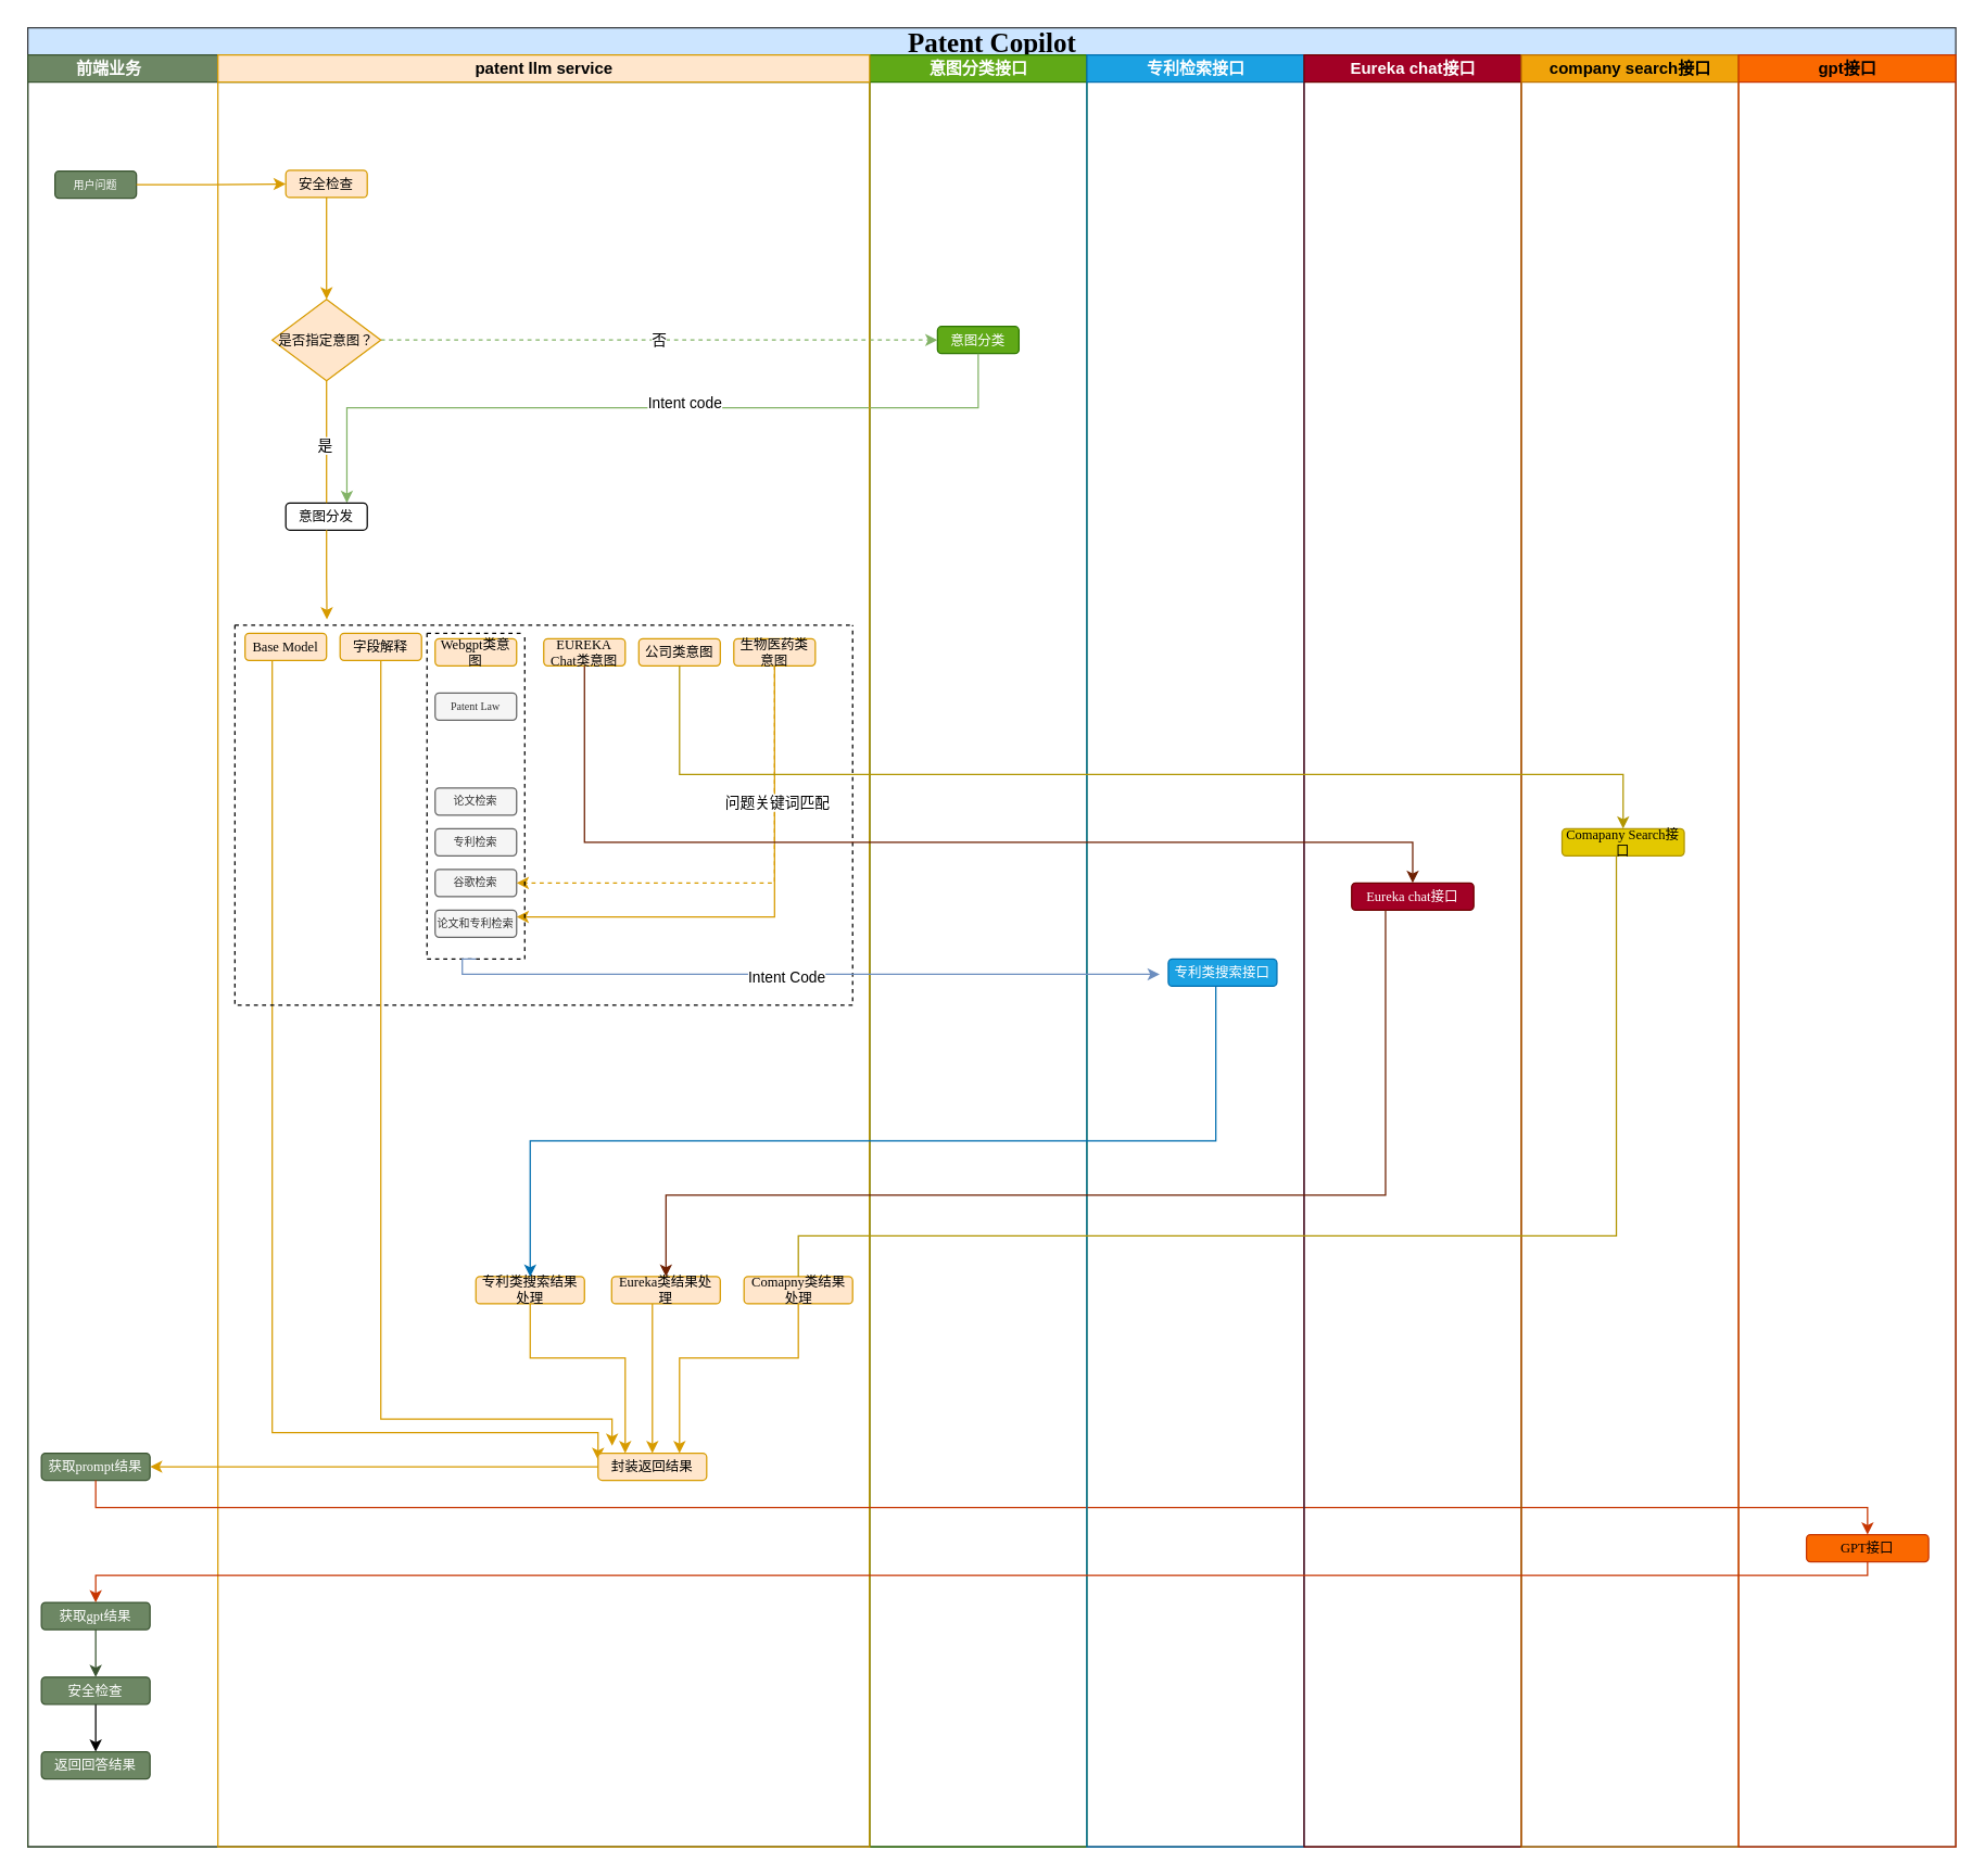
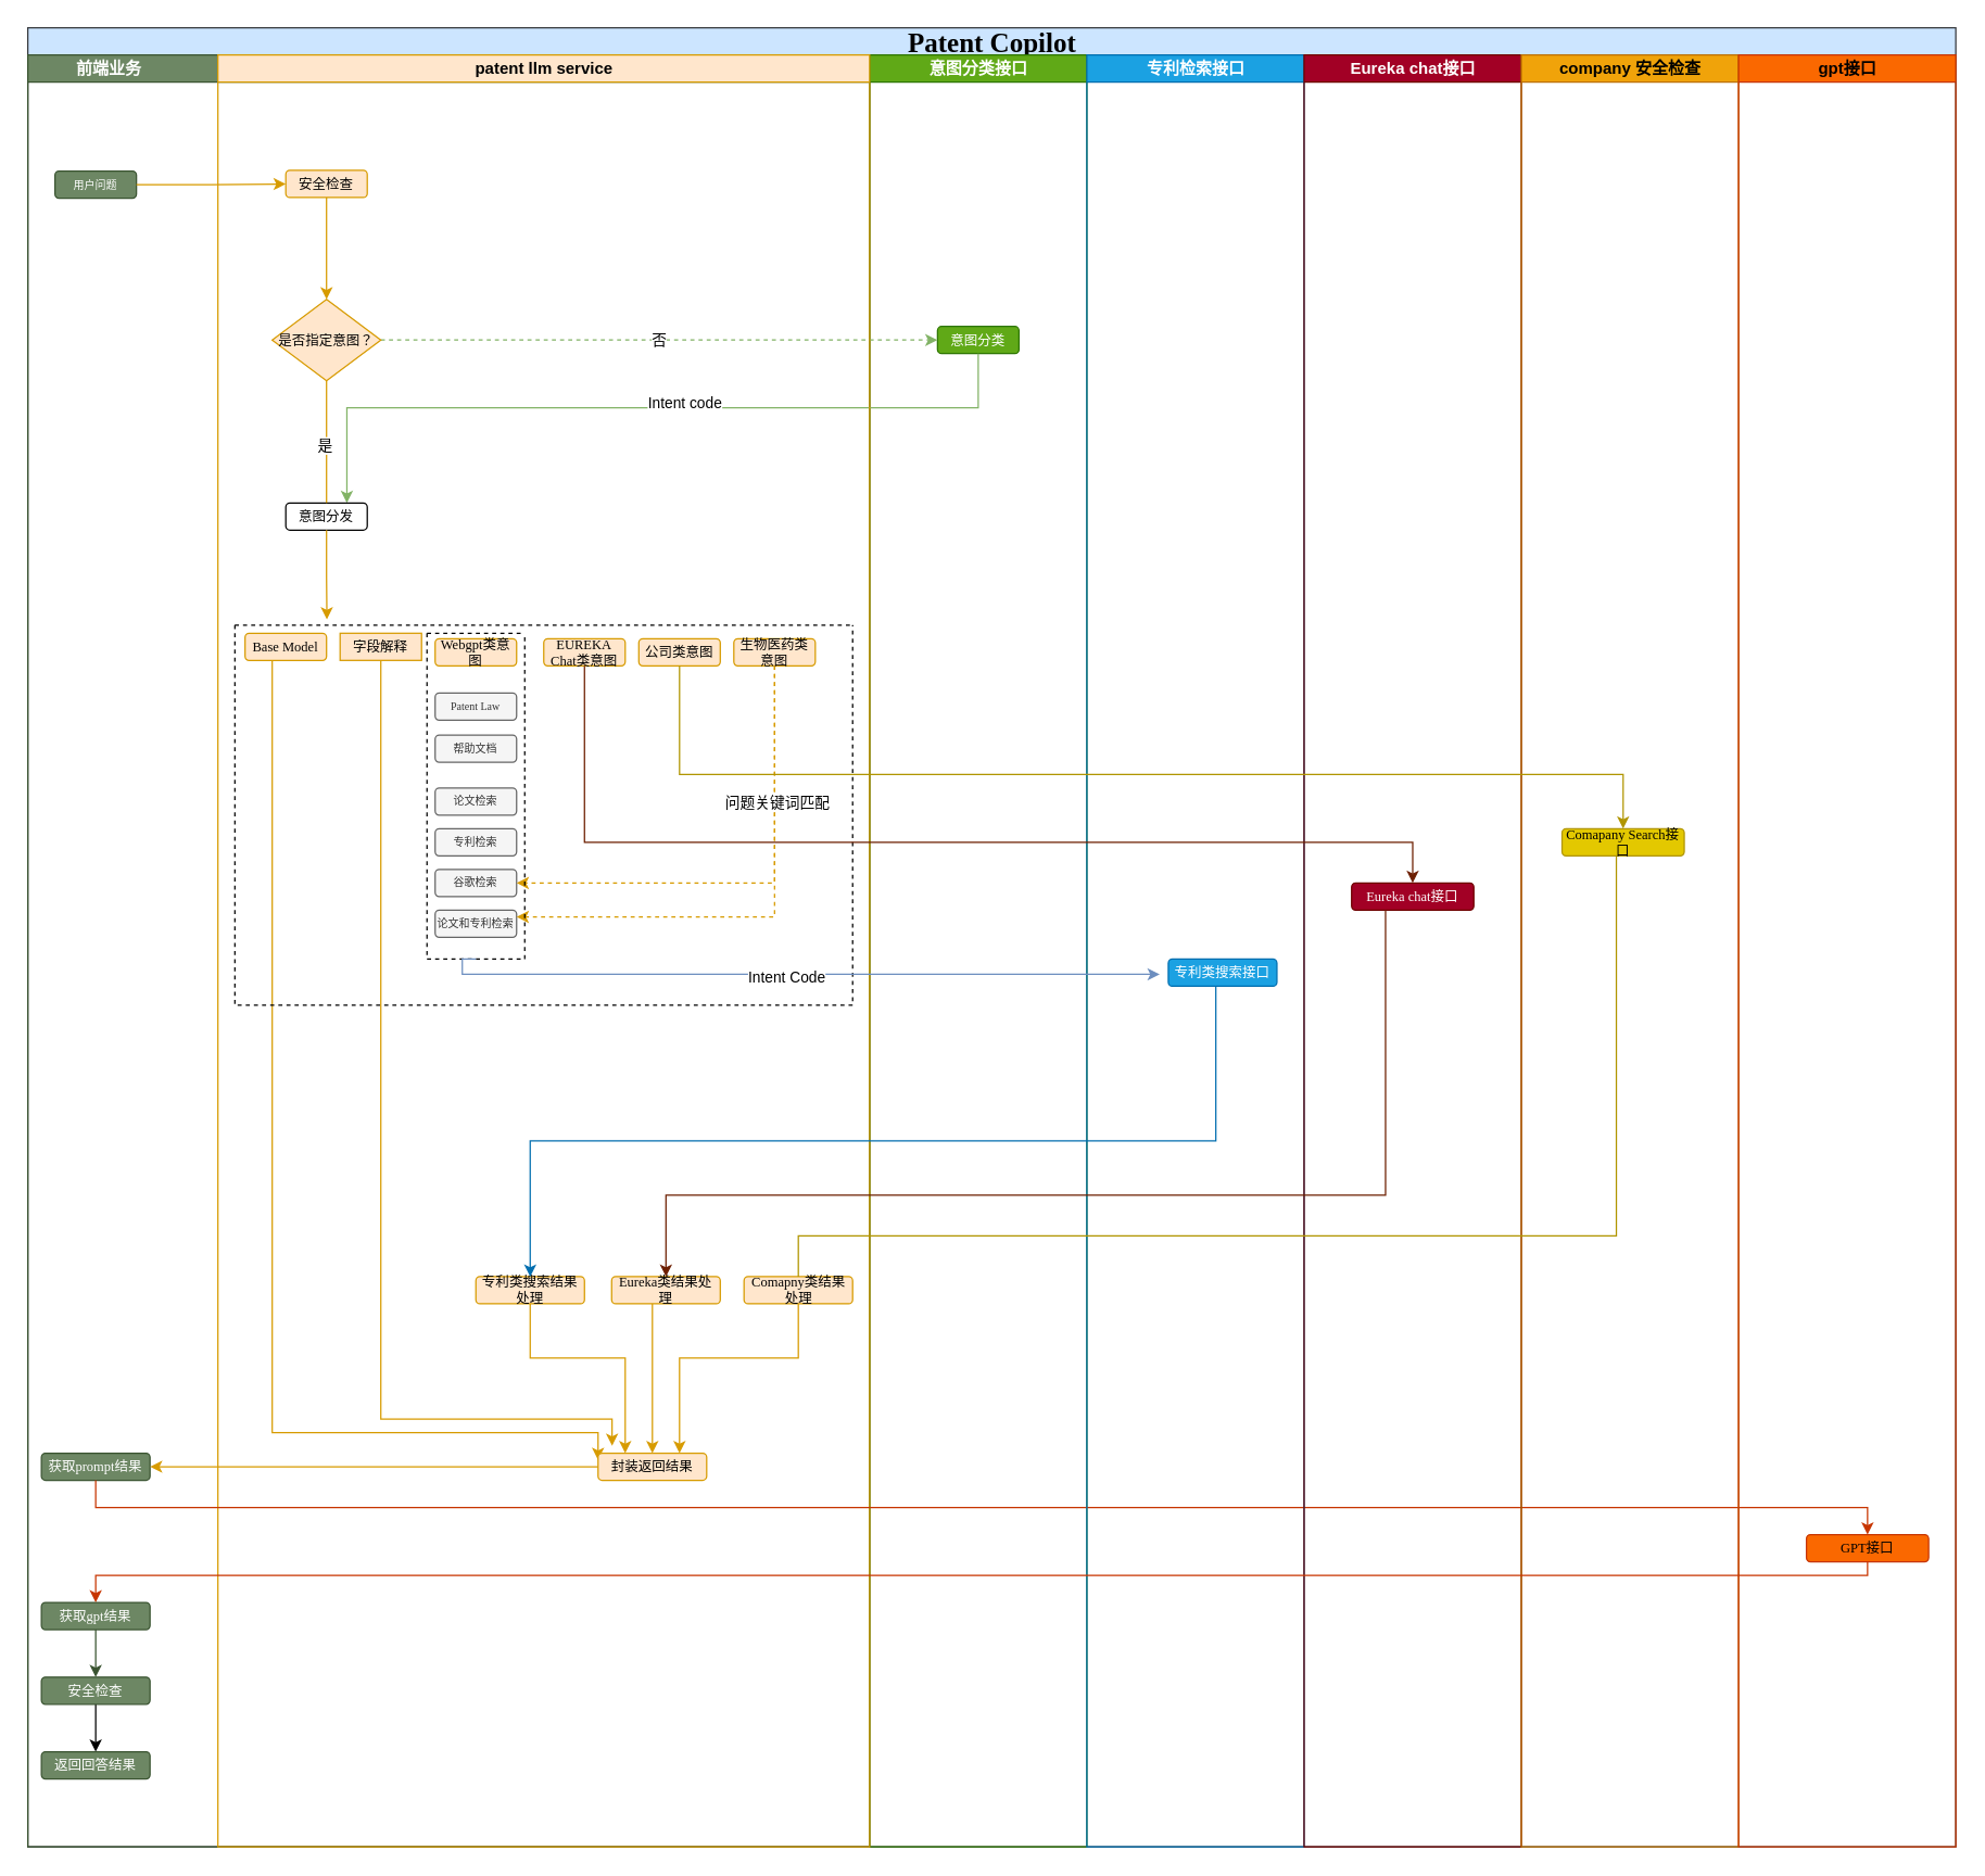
- <mxCell id="58" value="company search接口" style="swimlane;html=1;startSize=20;fillColor=#f0a30a;fontColor=#000000;strokeColor=#BD7000;" vertex="1" parent="2"><mxGeometry x="1100" y="20" width="160" height="1320" as="geometry" /></mxCell>
+ <mxCell id="58" value="company 安全检查" style="swimlane;html=1;startSize=20;fillColor=#f0a30a;fontColor=#000000;strokeColor=#BD7000;" vertex="1" parent="2"><mxGeometry x="1100" y="20" width="160" height="1320" as="geometry" /></mxCell>
- <mxCell id="40" value="&lt;font style=&quot;font-size: 10px;&quot;&gt;字段解释&lt;/font&gt;" style="whiteSpace=wrap;html=1;fontSize=8;fontFamily=Verdana;rounded=1;shadow=0;labelBackgroundColor=none;strokeWidth=1;fillColor=#ffe6cc;strokeColor=#d79b00;" vertex="1" parent="38"><mxGeometry x="77.5" y="6" width="60" height="20" as="geometry" /></mxCell>
+ <mxCell id="40" value="&lt;font style=&quot;font-size: 10px;&quot;&gt;字段解释&lt;/font&gt;" style="whiteSpace=wrap;html=1;fontSize=8;fontFamily=Verdana;shadow=0;labelBackgroundColor=none;strokeWidth=1;fillColor=#ffe6cc;strokeColor=#d79b00;rounded=0;" vertex="1" parent="38"><mxGeometry x="77.5" y="6" width="60" height="20" as="geometry" /></mxCell>
+ <mxCell id="27" value="帮助文档" style="whiteSpace=wrap;html=1;fontSize=8;fontFamily=Verdana;rounded=1;shadow=0;labelBackgroundColor=none;strokeWidth=1;fillColor=#f5f5f5;fontColor=#333333;strokeColor=#666666;" vertex="1" parent="17"><mxGeometry x="160" y="501" width="60" height="20" as="geometry" /></mxCell>
- <mxCell id="35" style="edgeStyle=orthogonalEdgeStyle;rounded=0;orthogonalLoop=1;jettySize=auto;html=1;entryX=1;entryY=0.25;entryDx=0;entryDy=0;fillColor=#ffe6cc;strokeColor=#d79b00;dashed=0;" edge="1" parent="17" source="37" target="31"><mxGeometry relative="1" as="geometry"><Array as="points"><mxPoint x="410" y="635" /></Array></mxGeometry></mxCell>
+ <mxCell id="35" style="edgeStyle=orthogonalEdgeStyle;rounded=0;orthogonalLoop=1;jettySize=auto;html=1;entryX=1;entryY=0.25;entryDx=0;entryDy=0;fillColor=#ffe6cc;strokeColor=#d79b00;dashed=1;" edge="1" parent="17" source="37" target="31"><mxGeometry relative="1" as="geometry"><Array as="points"><mxPoint x="410" y="635" /></Array></mxGeometry></mxCell>
